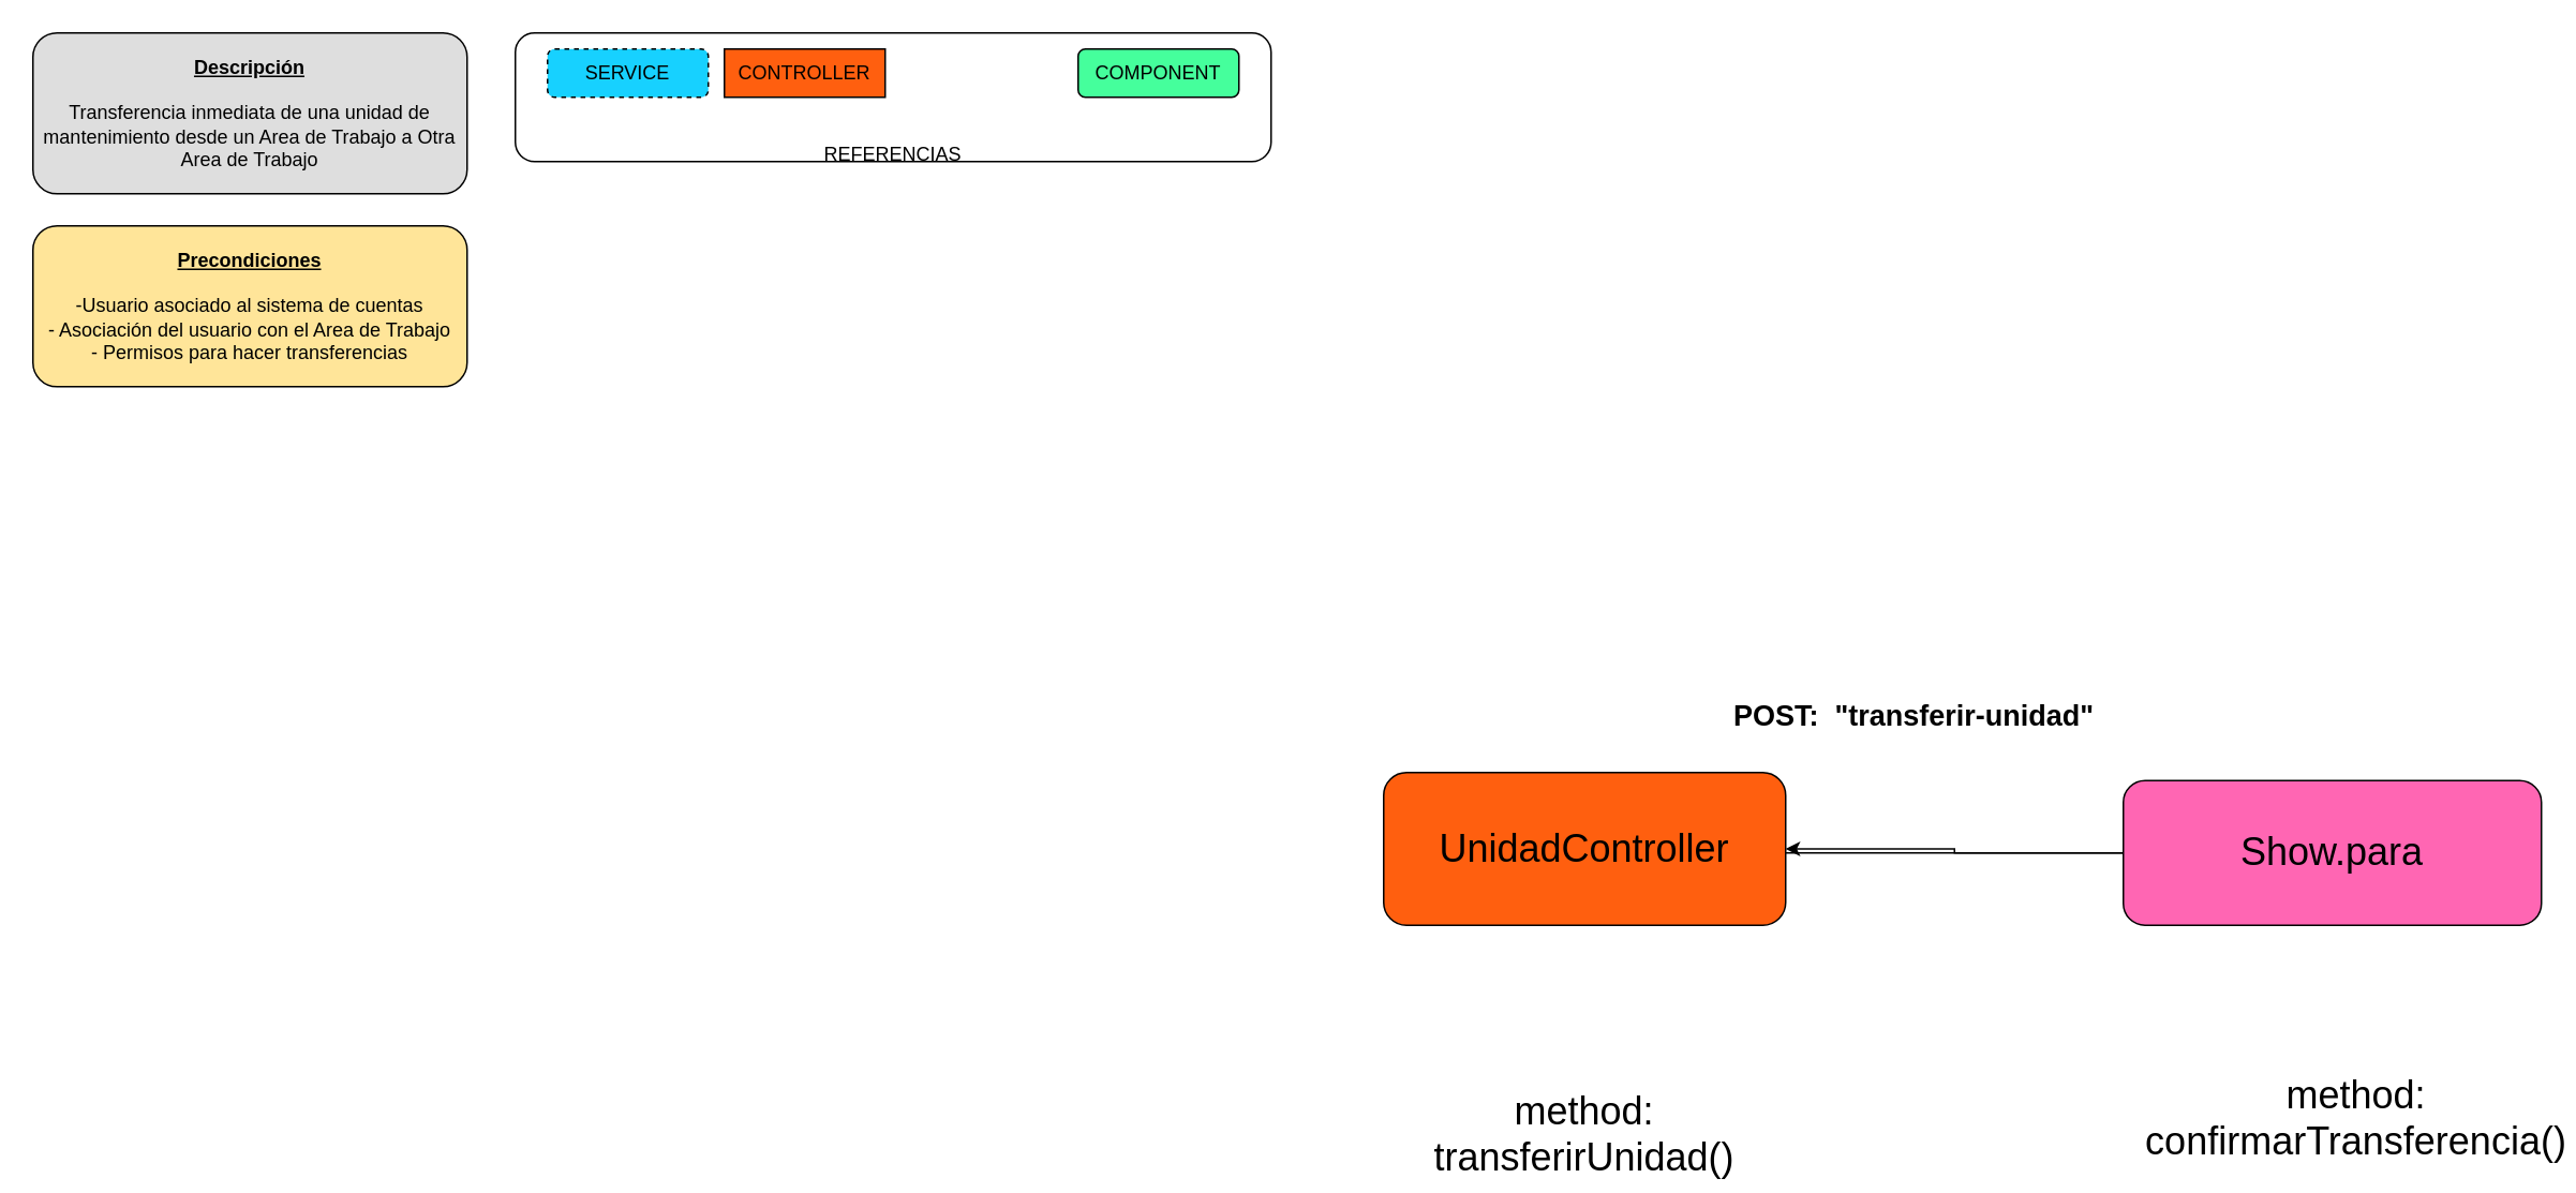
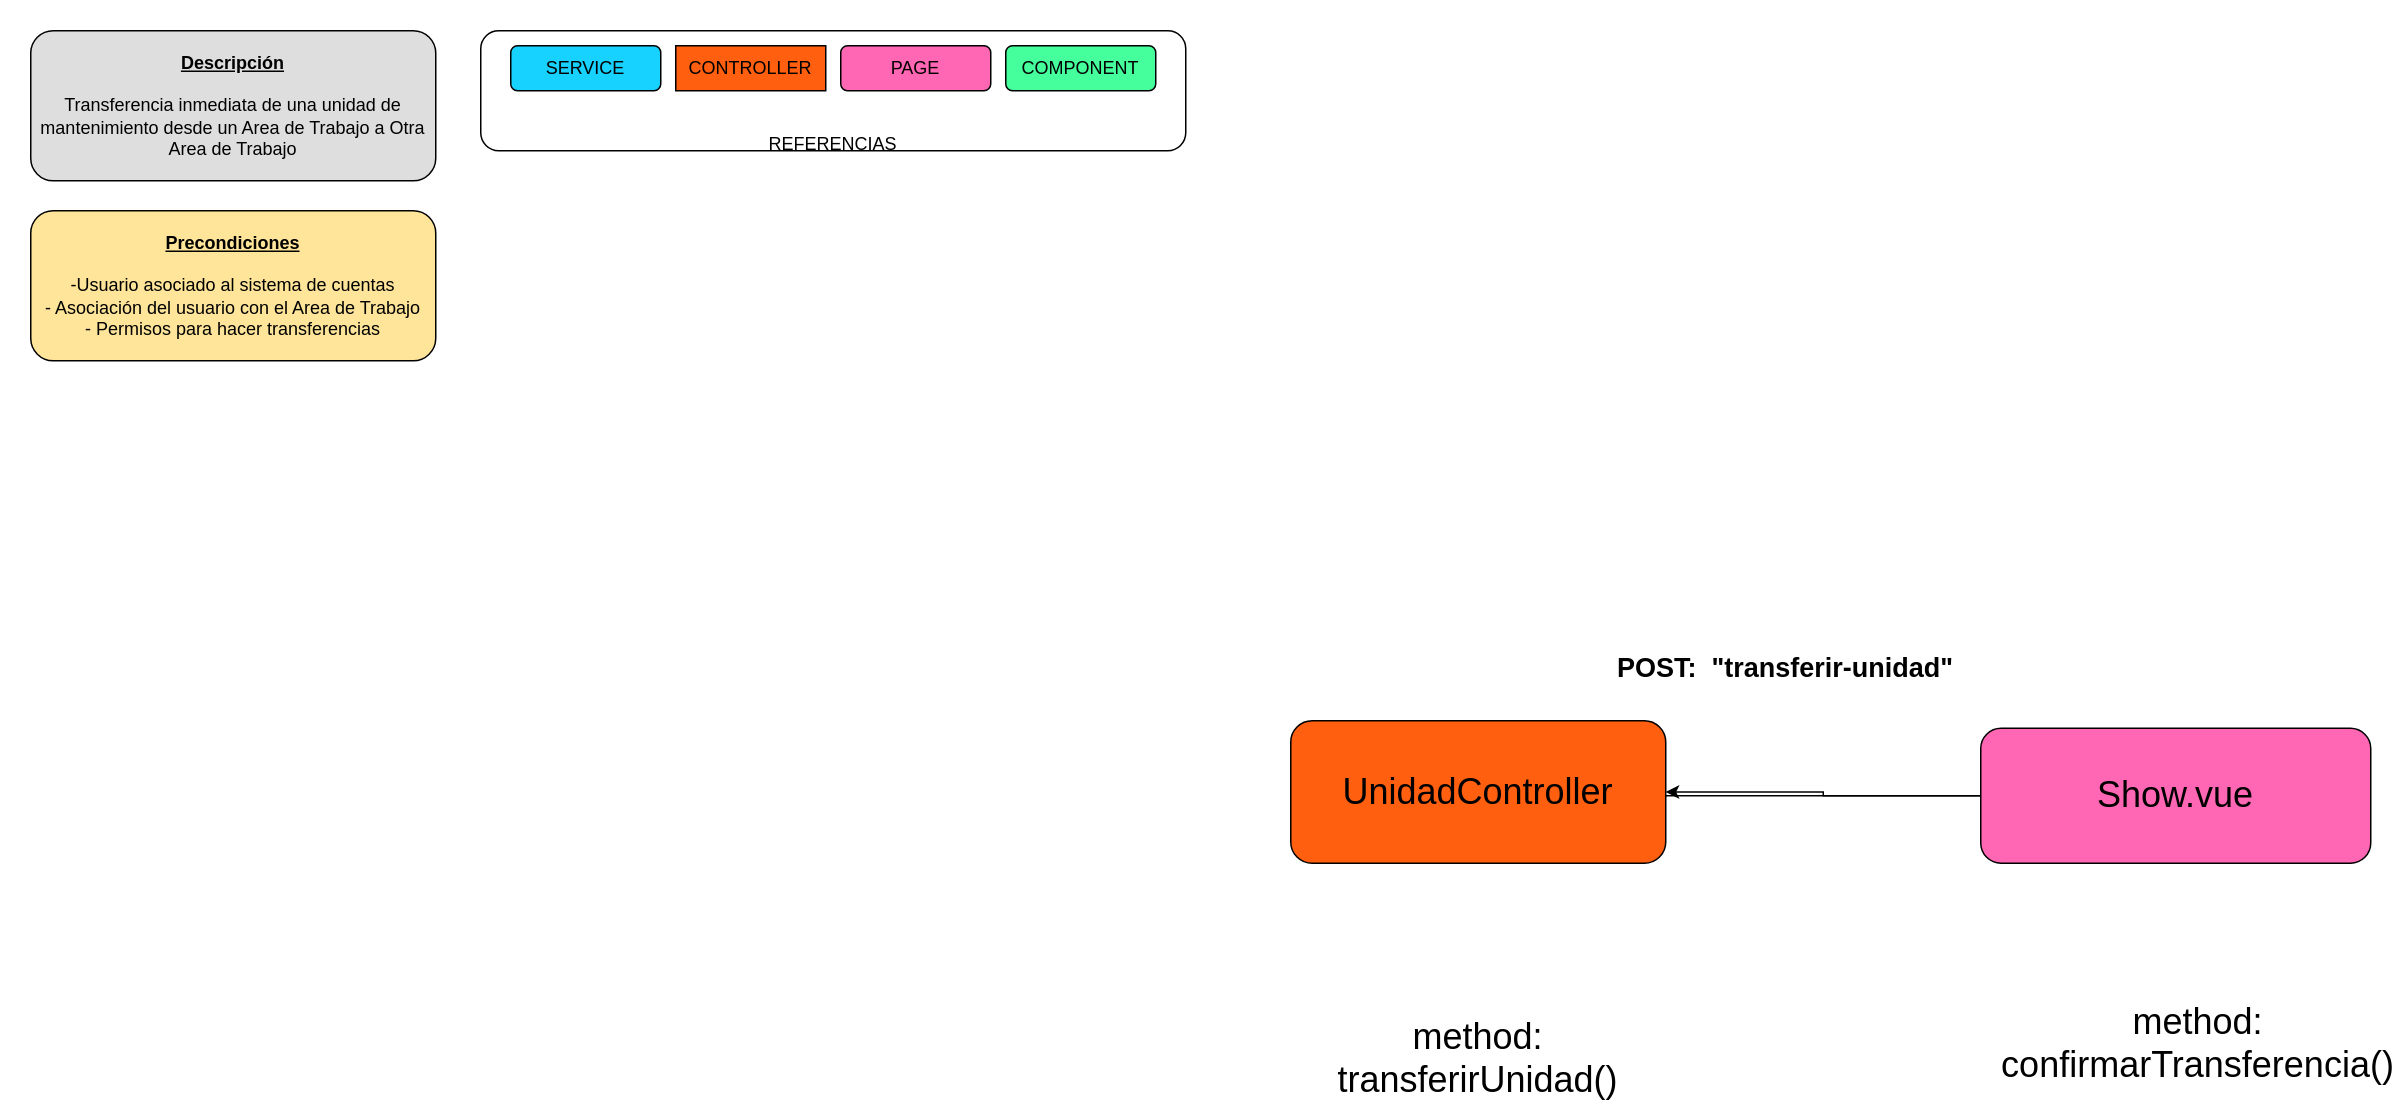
- <mxCell id="6" value="SERVICE" style="rounded=1;whiteSpace=wrap;html=1;fillColor=#17D1FF;dashed=1;" parent="4" vertex="1"><mxGeometry x="20" y="10" width="100" height="30" as="geometry" /></mxCell>
+ <mxCell id="6" value="SERVICE" style="rounded=1;whiteSpace=wrap;html=1;fillColor=#17D1FF;" parent="4" vertex="1"><mxGeometry x="20" y="10" width="100" height="30" as="geometry" /></mxCell>
+ <mxCell id="8" value="PAGE" style="rounded=1;whiteSpace=wrap;html=1;fillColor=#FF66B3;" parent="4" vertex="1"><mxGeometry x="240" y="10" width="100" height="30" as="geometry" /></mxCell>
- <mxCell id="11" value="&lt;font style=&quot;font-size: 24px;&quot;&gt;Show.para&lt;/font&gt;" style="rounded=1;whiteSpace=wrap;html=1;fillColor=#FF66B3;" vertex="1" parent="1"><mxGeometry x="1320" y="485" width="260" height="90" as="geometry" /></mxCell>
+ <mxCell id="11" value="&lt;font style=&quot;font-size: 24px;&quot;&gt;Show.vue&lt;/font&gt;" style="rounded=1;whiteSpace=wrap;html=1;fillColor=#FF66B3;" vertex="1" parent="1"><mxGeometry x="1320" y="485" width="260" height="90" as="geometry" /></mxCell>
